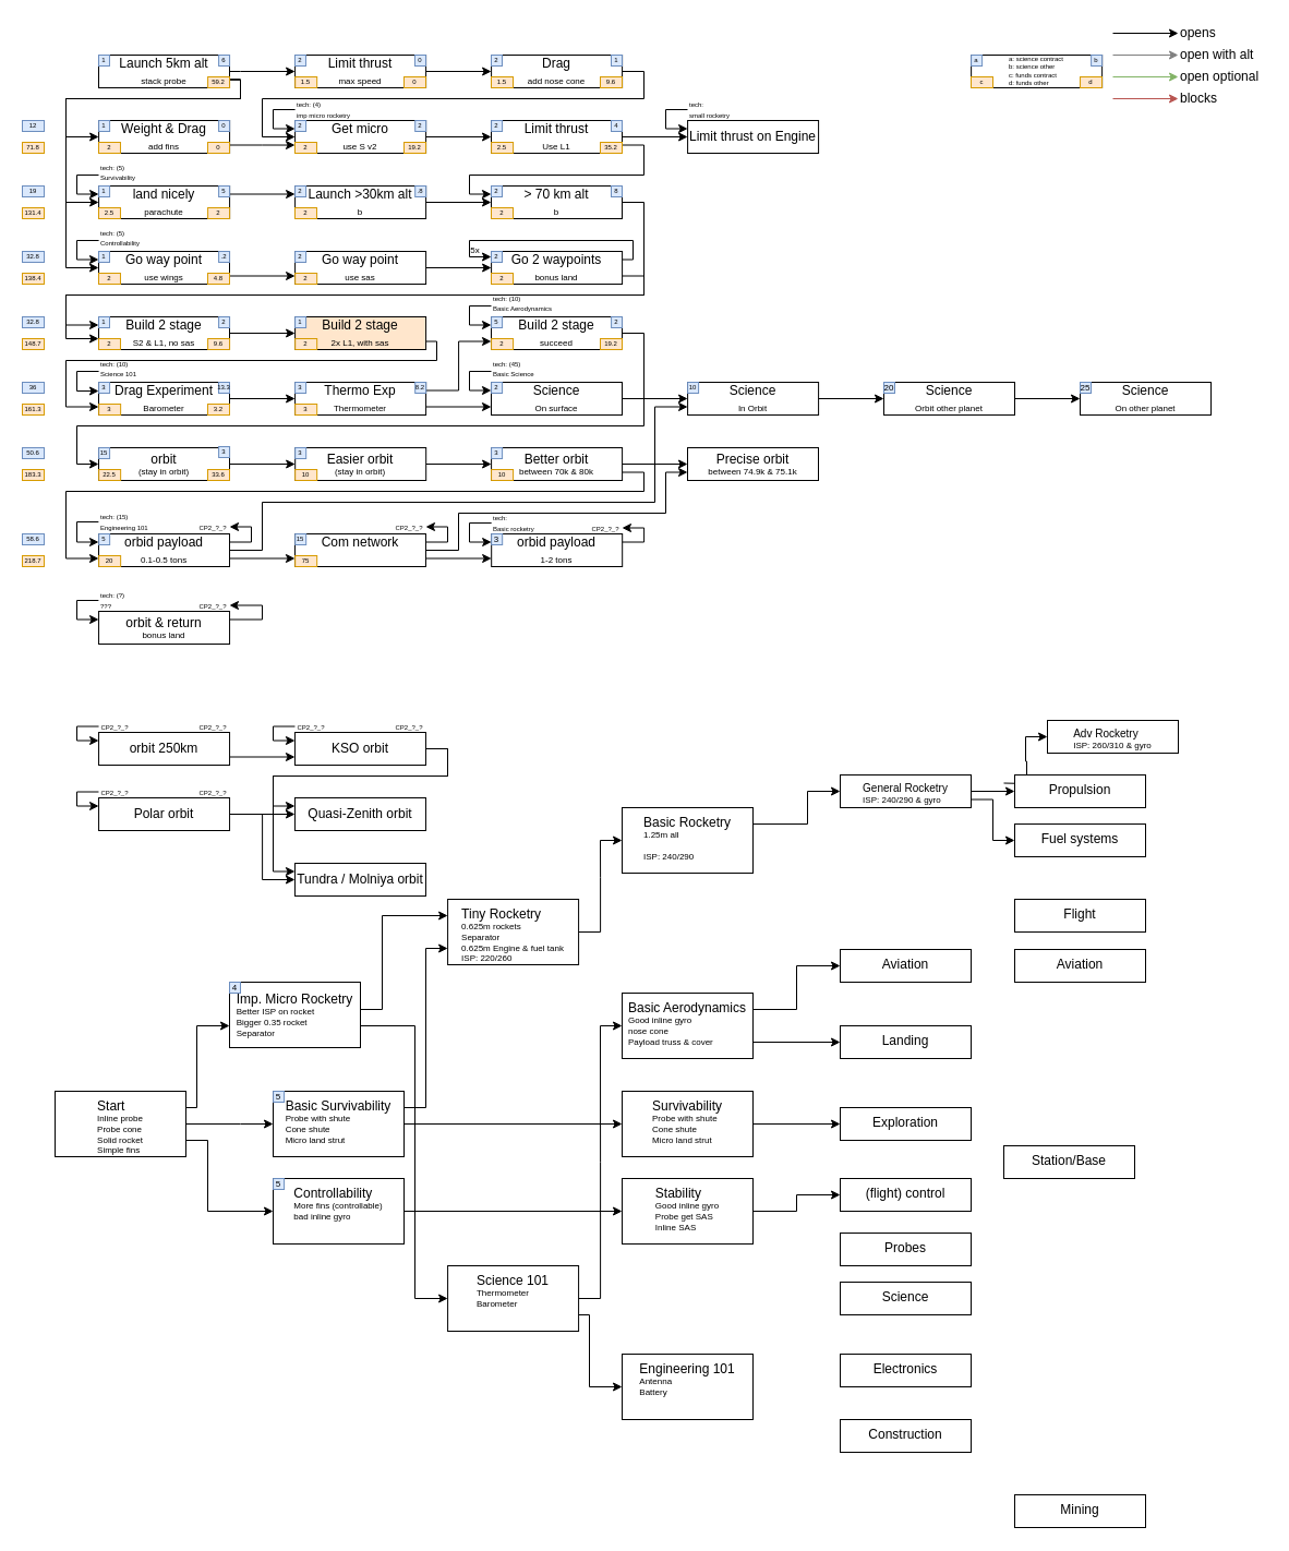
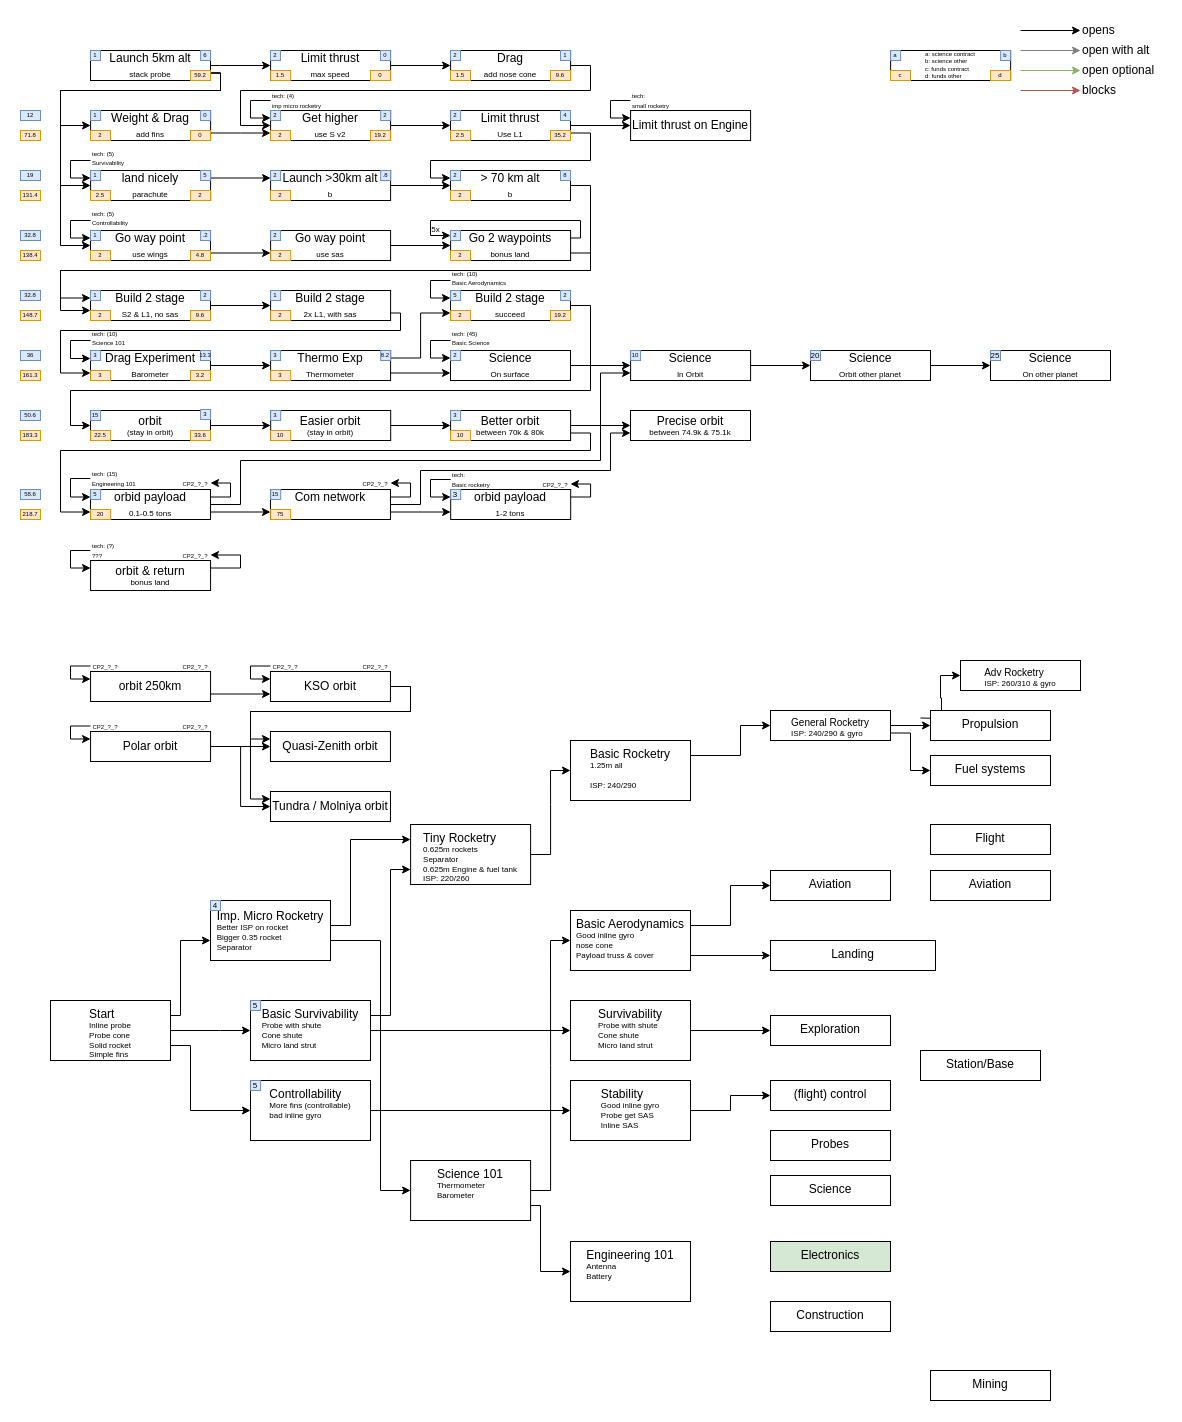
- <mxCell id="76" value="Get micro&lt;br style=&quot;font-size: 8px&quot;&gt;&lt;font style=&quot;font-size: 8px&quot;&gt;use S v2&lt;/font&gt;" style="rounded=0;whiteSpace=wrap;html=1;" parent="1" vertex="1"><mxGeometry x="270.09" y="110" width="120" height="30" as="geometry" /></mxCell>
+ <mxCell id="76" value="Get higher&lt;br style=&quot;font-size: 8px&quot;&gt;&lt;font style=&quot;font-size: 8px&quot;&gt;use S v2&lt;/font&gt;" style="rounded=0;whiteSpace=wrap;html=1;" parent="1" vertex="1"><mxGeometry x="270.09" y="110" width="120" height="30" as="geometry" /></mxCell>
- <mxCell id="127" value="Build 2 stage&lt;font style=&quot;font-size: 8px&quot;&gt;&lt;br&gt;&lt;/font&gt;&lt;span style=&quot;font-size: 8px&quot;&gt;2x L1, with sas&lt;/span&gt;" style="rounded=0;whiteSpace=wrap;html=1;fillColor=#ffe6cc;" parent="1" vertex="1"><mxGeometry x="270.09" y="290.01" width="120" height="30" as="geometry" /></mxCell>
+ <mxCell id="127" value="Build 2 stage&lt;font style=&quot;font-size: 8px&quot;&gt;&lt;br&gt;&lt;/font&gt;&lt;span style=&quot;font-size: 8px&quot;&gt;2x L1, with sas&lt;/span&gt;" style="rounded=0;whiteSpace=wrap;html=1;" parent="1" vertex="1"><mxGeometry x="270.09" y="290.01" width="120" height="30" as="geometry" /></mxCell>
- <mxCell id="156" value="&lt;div style=&quot;text-align: left&quot;&gt;&lt;span style=&quot;font-size: 12px&quot;&gt;Landing&lt;/span&gt;&lt;/div&gt;" style="rounded=0;whiteSpace=wrap;html=1;fontSize=8;verticalAlign=top;" parent="1" vertex="1"><mxGeometry x="770" y="940" width="120" height="30" as="geometry" /></mxCell>
+ <mxCell id="156" value="&lt;div style=&quot;text-align: left&quot;&gt;&lt;span style=&quot;font-size: 12px&quot;&gt;Landing&lt;/span&gt;&lt;/div&gt;" style="rounded=0;whiteSpace=wrap;html=1;fontSize=8;verticalAlign=top;" parent="1" vertex="1"><mxGeometry x="770" y="940" width="165" height="30" as="geometry" /></mxCell>
- <mxCell id="158" value="&lt;div style=&quot;text-align: left&quot;&gt;&lt;span style=&quot;font-size: 12px&quot;&gt;Electronics&lt;/span&gt;&lt;/div&gt;" style="rounded=0;whiteSpace=wrap;html=1;fontSize=8;verticalAlign=top;" parent="1" vertex="1"><mxGeometry x="770" y="1241" width="120" height="30" as="geometry" /></mxCell>
+ <mxCell id="158" value="&lt;div style=&quot;text-align: left&quot;&gt;&lt;span style=&quot;font-size: 12px&quot;&gt;Electronics&lt;/span&gt;&lt;/div&gt;" style="rounded=0;whiteSpace=wrap;html=1;fontSize=8;verticalAlign=top;fillColor=#d5e8d4;" parent="1" vertex="1"><mxGeometry x="770" y="1241" width="120" height="30" as="geometry" /></mxCell>
